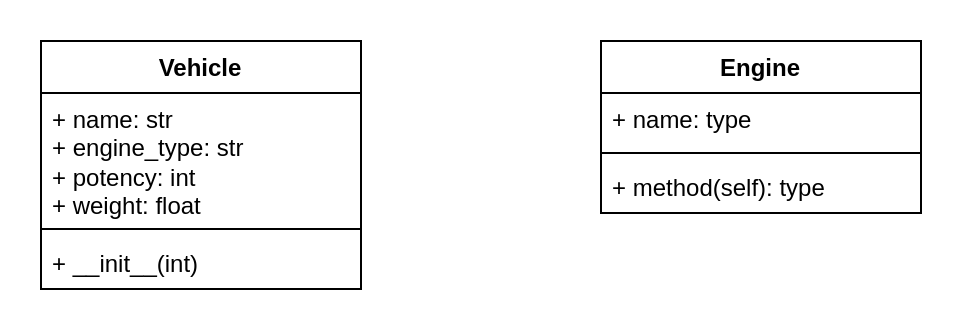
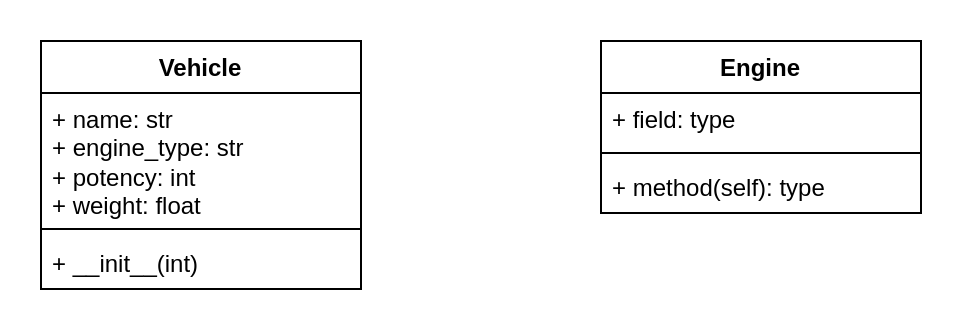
- <mxCell id="3" value="+ name: type" style="text;strokeColor=none;fillColor=none;align=left;verticalAlign=top;spacingLeft=4;spacingRight=4;overflow=hidden;rotatable=0;points=[[0,0.5],[1,0.5]];portConstraint=eastwest;whiteSpace=wrap;html=1;" vertex="1" parent="2"><mxGeometry y="26" width="160" height="26" as="geometry" /></mxCell>
+ <mxCell id="3" value="+ field: type" style="text;strokeColor=none;fillColor=none;align=left;verticalAlign=top;spacingLeft=4;spacingRight=4;overflow=hidden;rotatable=0;points=[[0,0.5],[1,0.5]];portConstraint=eastwest;whiteSpace=wrap;html=1;" vertex="1" parent="2"><mxGeometry y="26" width="160" height="26" as="geometry" /></mxCell>
